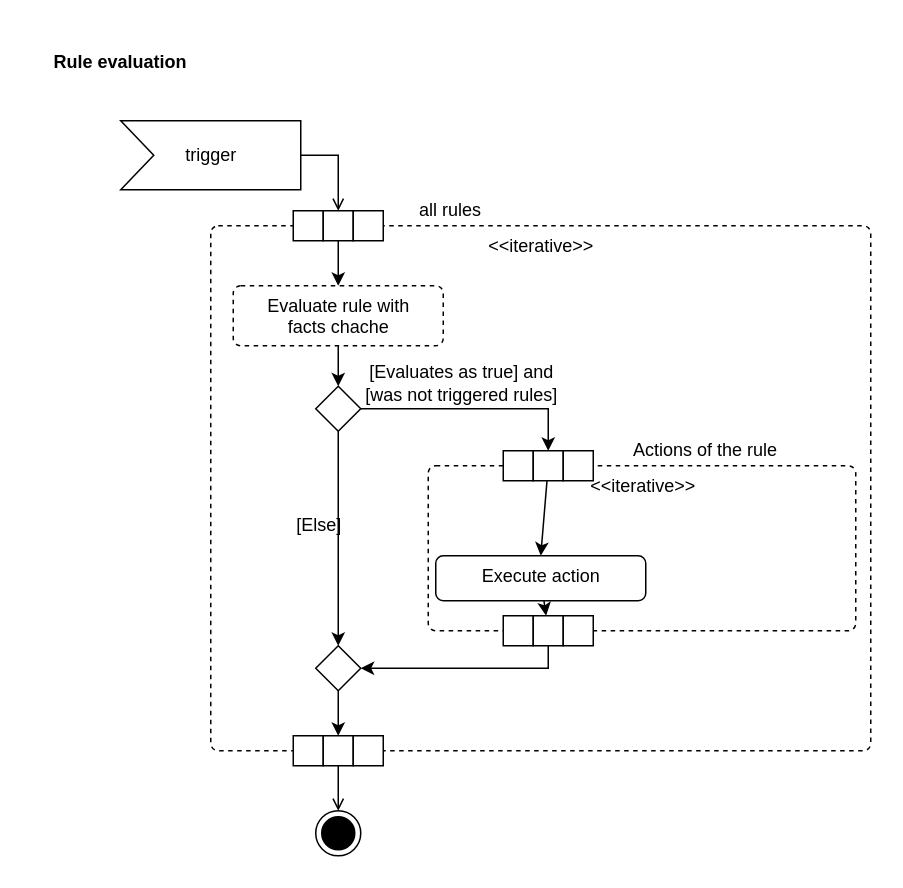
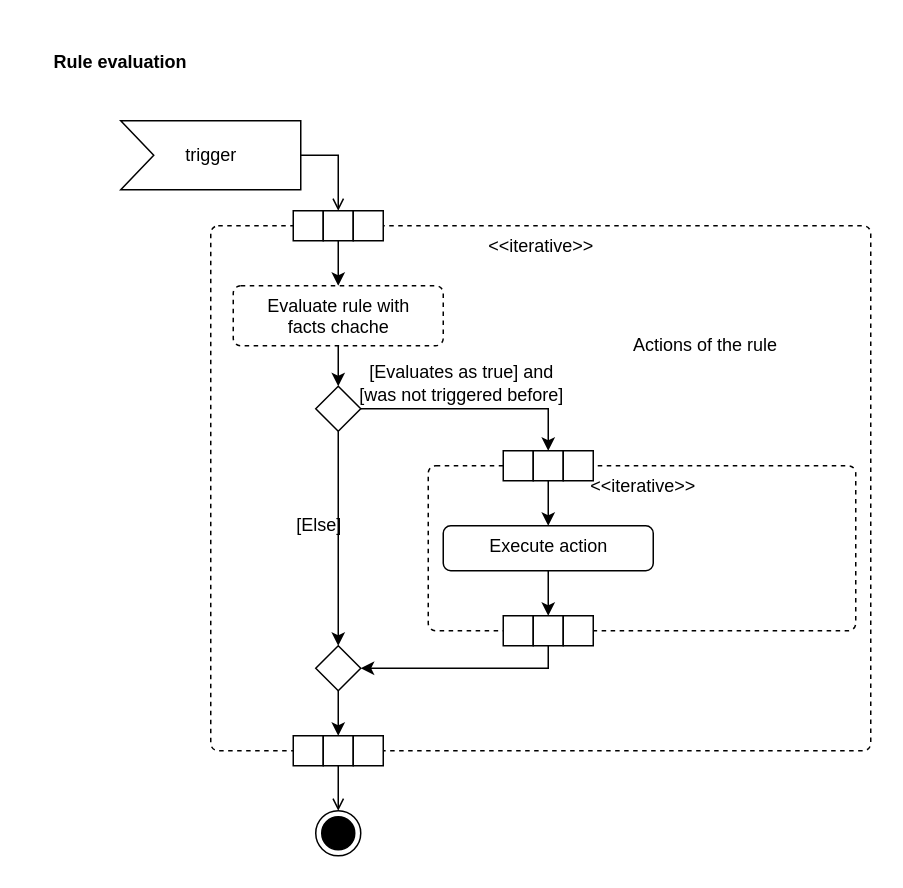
- <mxCell id="12" value="&lt;div&gt;all rules&lt;/div&gt;" style="text;html=1;strokeColor=none;fillColor=none;align=center;verticalAlign=middle;whiteSpace=wrap;rounded=0;" parent="1" vertex="1"><mxGeometry x="255" y="130" width="90" height="20" as="geometry" /></mxCell>
- <mxCell id="31" value="[Evaluates as true] and &lt;br&gt;[was not triggered rules]" style="text;html=1;strokeColor=none;fillColor=none;align=center;verticalAlign=middle;whiteSpace=wrap;rounded=0;" parent="1" vertex="1"><mxGeometry x="235" y="240" width="145" height="30" as="geometry" /></mxCell>
+ <mxCell id="31" value="[Evaluates as true] and &lt;br&gt;[was not triggered before]" style="text;html=1;strokeColor=none;fillColor=none;align=center;verticalAlign=middle;whiteSpace=wrap;rounded=0;" parent="1" vertex="1"><mxGeometry x="235" y="240" width="145" height="30" as="geometry" /></mxCell>
- <mxCell id="32" value="Actions of the rule" style="text;html=1;strokeColor=none;fillColor=none;align=center;verticalAlign=middle;whiteSpace=wrap;rounded=0;" parent="1" vertex="1"><mxGeometry x="405" y="290" width="130" height="20" as="geometry" /></mxCell>
+ <mxCell id="32" value="Actions of the rule" style="text;html=1;strokeColor=none;fillColor=none;align=center;verticalAlign=middle;whiteSpace=wrap;rounded=0;" parent="1" vertex="1"><mxGeometry x="405" y="220" width="130" height="20" as="geometry" /></mxCell>
- <mxCell id="34" value="Execute action" style="html=1;align=center;verticalAlign=top;rounded=1;absoluteArcSize=1;arcSize=10;dashed=0;" parent="1" vertex="1"><mxGeometry x="290" y="370" width="140" height="30" as="geometry" /></mxCell>
+ <mxCell id="34" value="Execute action" style="html=1;align=center;verticalAlign=top;rounded=1;absoluteArcSize=1;arcSize=10;dashed=0;" parent="1" vertex="1"><mxGeometry x="295" y="350" width="140" height="30" as="geometry" /></mxCell>
